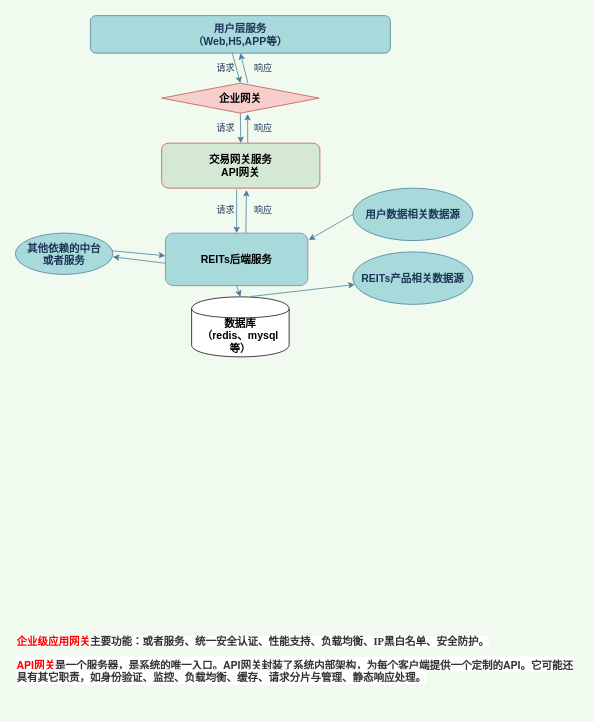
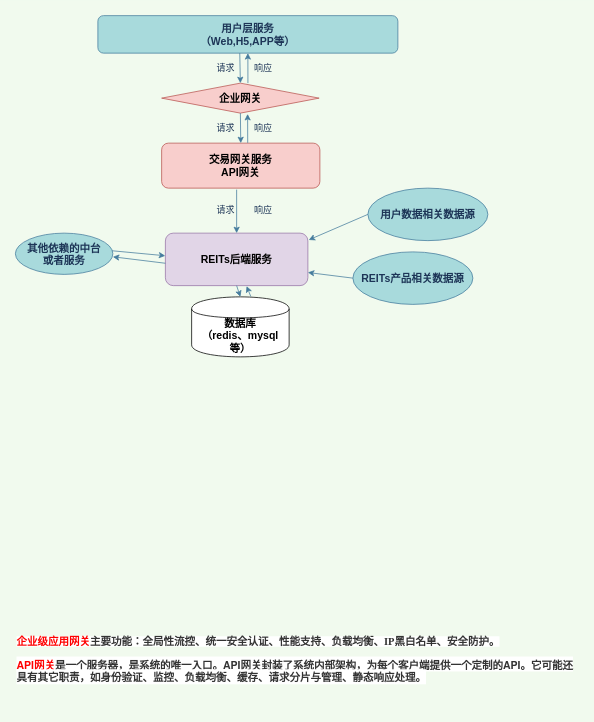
- <mxCell id="2" value="&lt;font style=&quot;font-size: 14px&quot;&gt;&lt;b&gt;用户层服务&lt;br&gt;（Web,H5,APP等）&lt;/b&gt;&lt;/font&gt;" style="rounded=1;whiteSpace=wrap;html=1;sketch=0;strokeColor=#457B9D;fillColor=#A8DADC;fontColor=#1D3557;" vertex="1" parent="1"><mxGeometry x="120" y="20" width="400" height="50" as="geometry" /></mxCell>
+ <mxCell id="2" value="&lt;font style=&quot;font-size: 14px&quot;&gt;&lt;b&gt;用户层服务&lt;br&gt;（Web,H5,APP等）&lt;/b&gt;&lt;/font&gt;" style="rounded=1;whiteSpace=wrap;html=1;sketch=0;strokeColor=#457B9D;fillColor=#A8DADC;fontColor=#1D3557;" vertex="1" parent="1"><mxGeometry x="130" y="20" width="400" height="50" as="geometry" /></mxCell>
- <mxCell id="4" value="&lt;b&gt;&lt;font style=&quot;font-size: 14px&quot;&gt;交易网关服务&lt;br&gt;API网关&lt;/font&gt;&lt;/b&gt;" style="rounded=1;whiteSpace=wrap;html=1;sketch=0;strokeColor=#b85450;fillColor=#d5e8d4;" vertex="1" parent="1"><mxGeometry x="215" y="190" width="211" height="60" as="geometry" /></mxCell>
+ <mxCell id="4" value="&lt;b&gt;&lt;font style=&quot;font-size: 14px&quot;&gt;交易网关服务&lt;br&gt;API网关&lt;/font&gt;&lt;/b&gt;" style="rounded=1;whiteSpace=wrap;html=1;sketch=0;strokeColor=#b85450;fillColor=#f8cecc;" vertex="1" parent="1"><mxGeometry x="215" y="190" width="211" height="60" as="geometry" /></mxCell>
- <mxCell id="21" value="" style="endArrow=classic;html=1;strokeColor=#457B9D;fillColor=#A8DADC;fontColor=#1D3557;exitX=0.565;exitY=-0.006;exitDx=0;exitDy=0;entryX=0.536;entryY=1.042;entryDx=0;entryDy=0;entryPerimeter=0;exitPerimeter=0;" edge="1" parent="1" source="11" target="4"><mxGeometry width="50" height="50" relative="1" as="geometry"><mxPoint x="490" y="305" as="sourcePoint" /><mxPoint x="431.14" y="339.03" as="targetPoint" /></mxGeometry></mxCell>
- <mxCell id="16" value="&lt;font style=&quot;font-size: 14px&quot;&gt;&lt;b&gt;用户数据相关数据源&lt;/b&gt;&lt;/font&gt;" style="ellipse;whiteSpace=wrap;html=1;rounded=0;sketch=0;strokeColor=#457B9D;fillColor=#A8DADC;fontColor=#1D3557;" vertex="1" parent="1"><mxGeometry x="470" y="250" width="160" height="70" as="geometry" /></mxCell>
+ <mxCell id="16" value="&lt;font style=&quot;font-size: 14px&quot;&gt;&lt;b&gt;用户数据相关数据源&lt;/b&gt;&lt;/font&gt;" style="ellipse;whiteSpace=wrap;html=1;rounded=0;sketch=0;strokeColor=#457B9D;fillColor=#A8DADC;fontColor=#1D3557;" vertex="1" parent="1"><mxGeometry x="490" y="250" width="160" height="70" as="geometry" /></mxCell>
- <mxCell id="11" value="&lt;b&gt;&lt;font style=&quot;font-size: 14px&quot;&gt;REITs后端服务&lt;/font&gt;&lt;/b&gt;" style="rounded=1;whiteSpace=wrap;html=1;sketch=0;strokeColor=#9673a6;fillColor=#a8dadc;" vertex="1" parent="1"><mxGeometry x="220" y="310" width="190" height="70" as="geometry" /></mxCell>
+ <mxCell id="11" value="&lt;b&gt;&lt;font style=&quot;font-size: 14px&quot;&gt;REITs后端服务&lt;/font&gt;&lt;/b&gt;" style="rounded=1;whiteSpace=wrap;html=1;sketch=0;strokeColor=#9673a6;fillColor=#e1d5e7;" vertex="1" parent="1"><mxGeometry x="220" y="310" width="190" height="70" as="geometry" /></mxCell>
+ <mxCell id="19" value="" style="endArrow=classic;html=1;strokeColor=#457B9D;fillColor=#A8DADC;fontColor=#1D3557;exitX=0;exitY=0.5;exitDx=0;exitDy=0;entryX=1;entryY=0.75;entryDx=0;entryDy=0;" edge="1" parent="1" source="17" target="11"><mxGeometry width="50" height="50" relative="1" as="geometry"><mxPoint x="480" y="295" as="sourcePoint" /><mxPoint x="421.14" y="329.03" as="targetPoint" /></mxGeometry></mxCell>
- <mxCell id="23" value="" style="endArrow=classic;html=1;strokeColor=#457B9D;fillColor=#A8DADC;fontColor=#1D3557;exitX=0.607;exitY=-0.006;exitDx=0;exitDy=0;exitPerimeter=0;" edge="1" parent="1" source="14" target="17"><mxGeometry width="50" height="50" relative="1" as="geometry"><mxPoint x="328" y="407" as="sourcePoint" /><mxPoint x="451.14" y="359.03" as="targetPoint" /></mxGeometry></mxCell>
+ <mxCell id="23" value="" style="endArrow=classic;html=1;strokeColor=#457B9D;fillColor=#A8DADC;fontColor=#1D3557;entryX=0.57;entryY=1.009;entryDx=0;entryDy=0;entryPerimeter=0;exitX=0.607;exitY=-0.006;exitDx=0;exitDy=0;exitPerimeter=0;" edge="1" parent="1" source="14" target="11"><mxGeometry width="50" height="50" relative="1" as="geometry"><mxPoint x="328" y="407" as="sourcePoint" /><mxPoint x="451.14" y="359.03" as="targetPoint" /></mxGeometry></mxCell>
- <mxCell id="6" value="&lt;span style=&quot;font-family: &amp;#34;microsoft yahei&amp;#34; ; font-style: normal ; letter-spacing: normal ; text-align: justify ; text-indent: 0px ; text-transform: none ; word-spacing: 0px ; background-color: rgb(255 , 255 , 255) ; display: inline ; float: none&quot;&gt;&lt;font style=&quot;font-size: 14px&quot;&gt;&lt;b&gt;&lt;font color=&quot;#ff0000&quot;&gt;企业级应用网关&lt;/font&gt;&lt;font color=&quot;#333333&quot;&gt;主要功能：或者服务、统一安全认证、性能支持、负载均衡、IP黑白名单、安全防护。&lt;/font&gt;&lt;/b&gt;&lt;/font&gt;&lt;/span&gt;" style="text;whiteSpace=wrap;html=1;fontColor=#1D3557;" vertex="1" parent="1"><mxGeometry x="20" y="840" width="710" height="50" as="geometry" /></mxCell>
+ <mxCell id="6" value="&lt;span style=&quot;font-family: &amp;#34;microsoft yahei&amp;#34; ; font-style: normal ; letter-spacing: normal ; text-align: justify ; text-indent: 0px ; text-transform: none ; word-spacing: 0px ; background-color: rgb(255 , 255 , 255) ; display: inline ; float: none&quot;&gt;&lt;font style=&quot;font-size: 14px&quot;&gt;&lt;b&gt;&lt;font color=&quot;#ff0000&quot;&gt;企业级应用网关&lt;/font&gt;&lt;font color=&quot;#333333&quot;&gt;主要功能：全局性流控、统一安全认证、性能支持、负载均衡、IP黑白名单、安全防护。&lt;/font&gt;&lt;/b&gt;&lt;/font&gt;&lt;/span&gt;" style="text;whiteSpace=wrap;html=1;fontColor=#1D3557;" vertex="1" parent="1"><mxGeometry x="20" y="840" width="710" height="50" as="geometry" /></mxCell>
